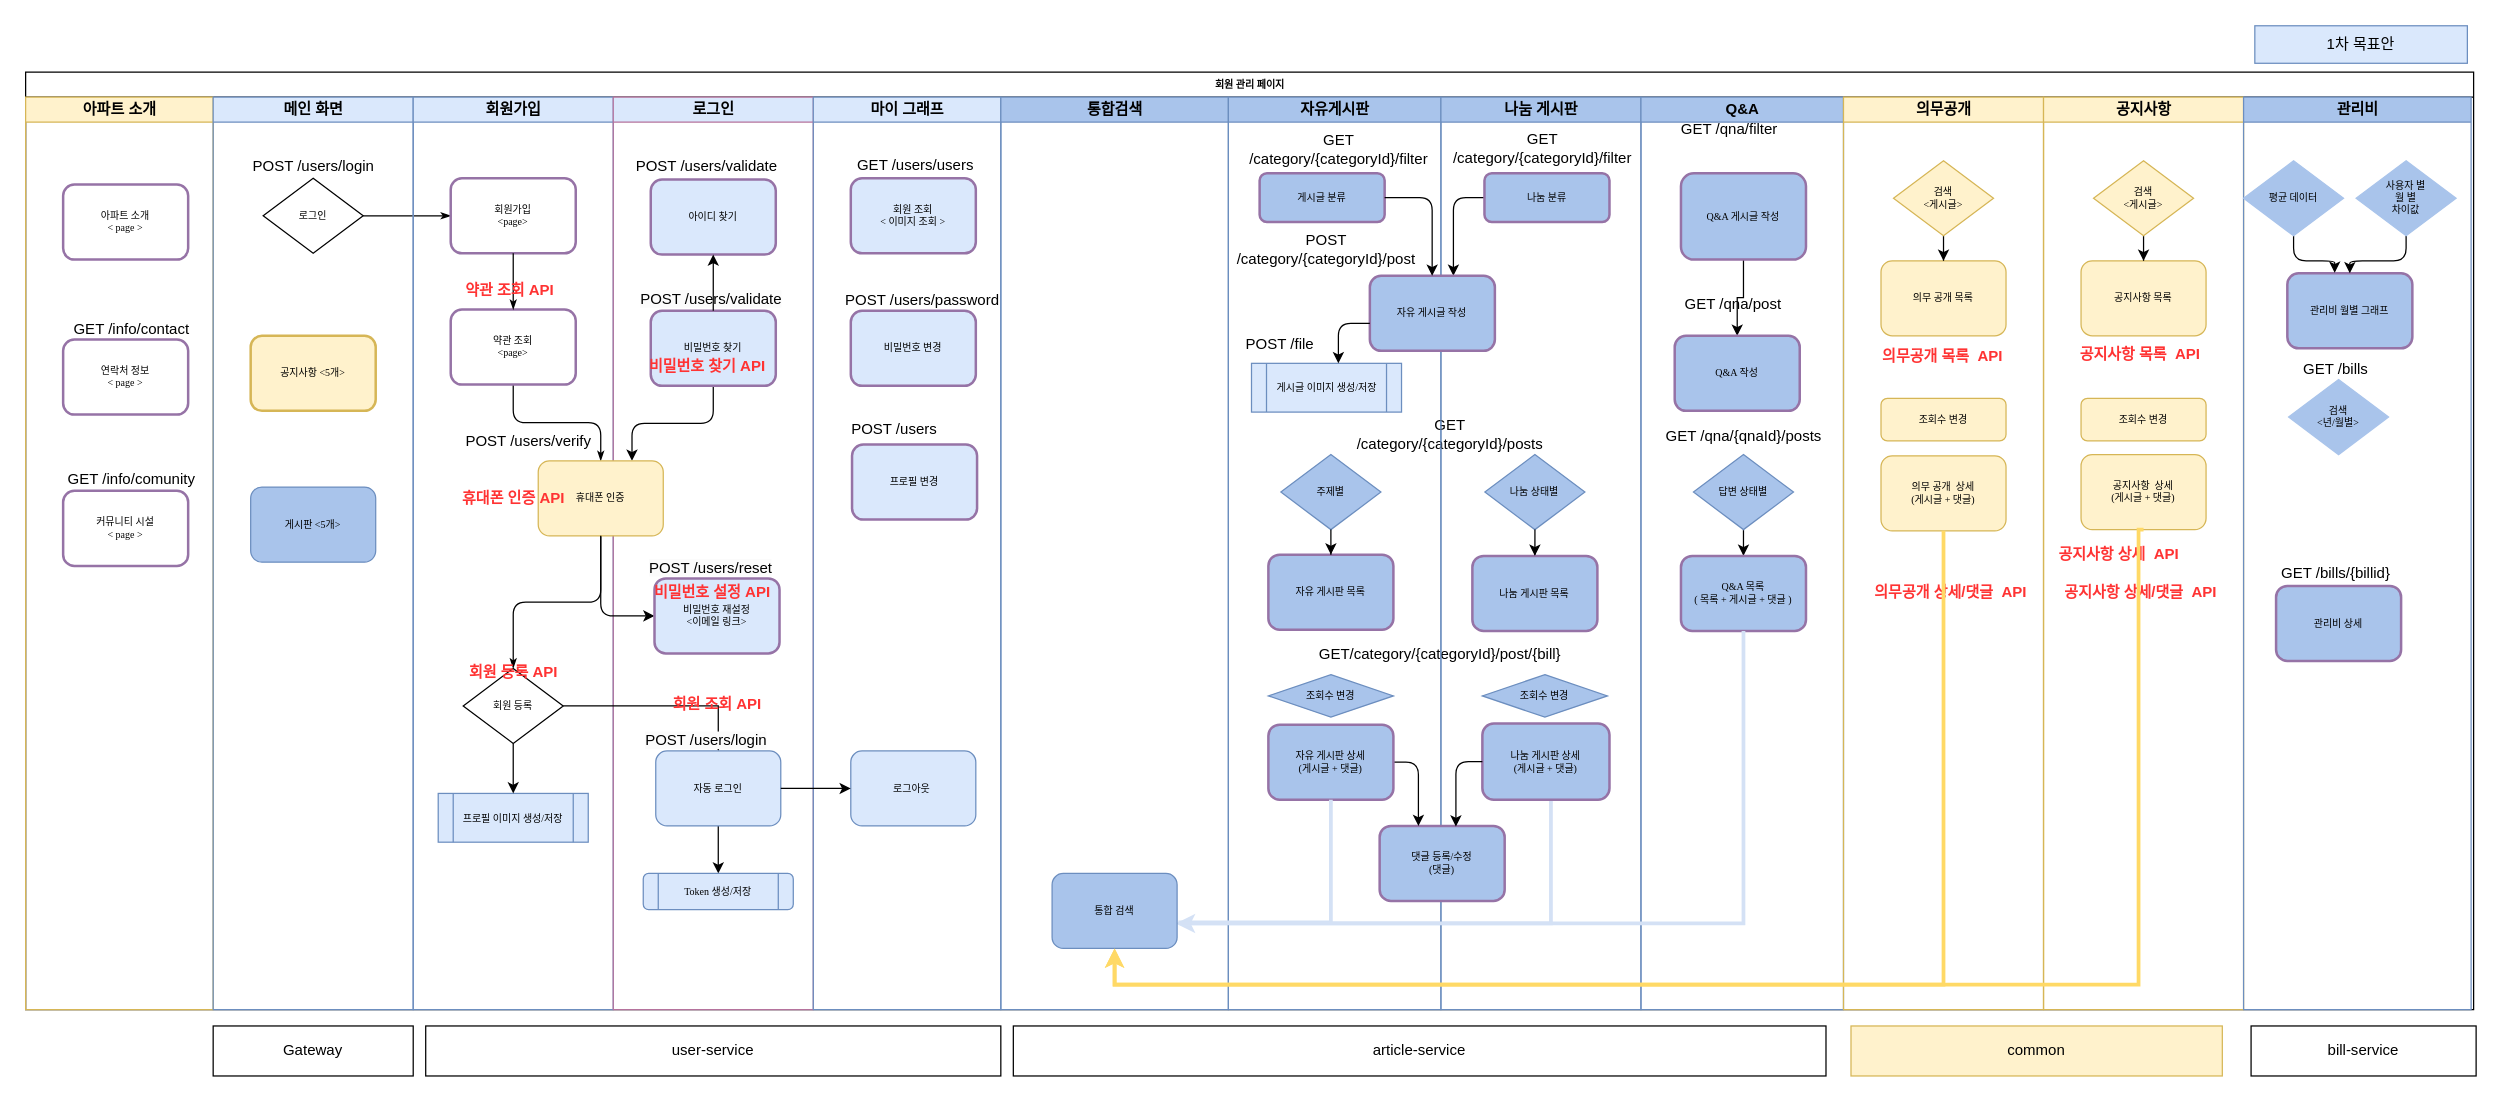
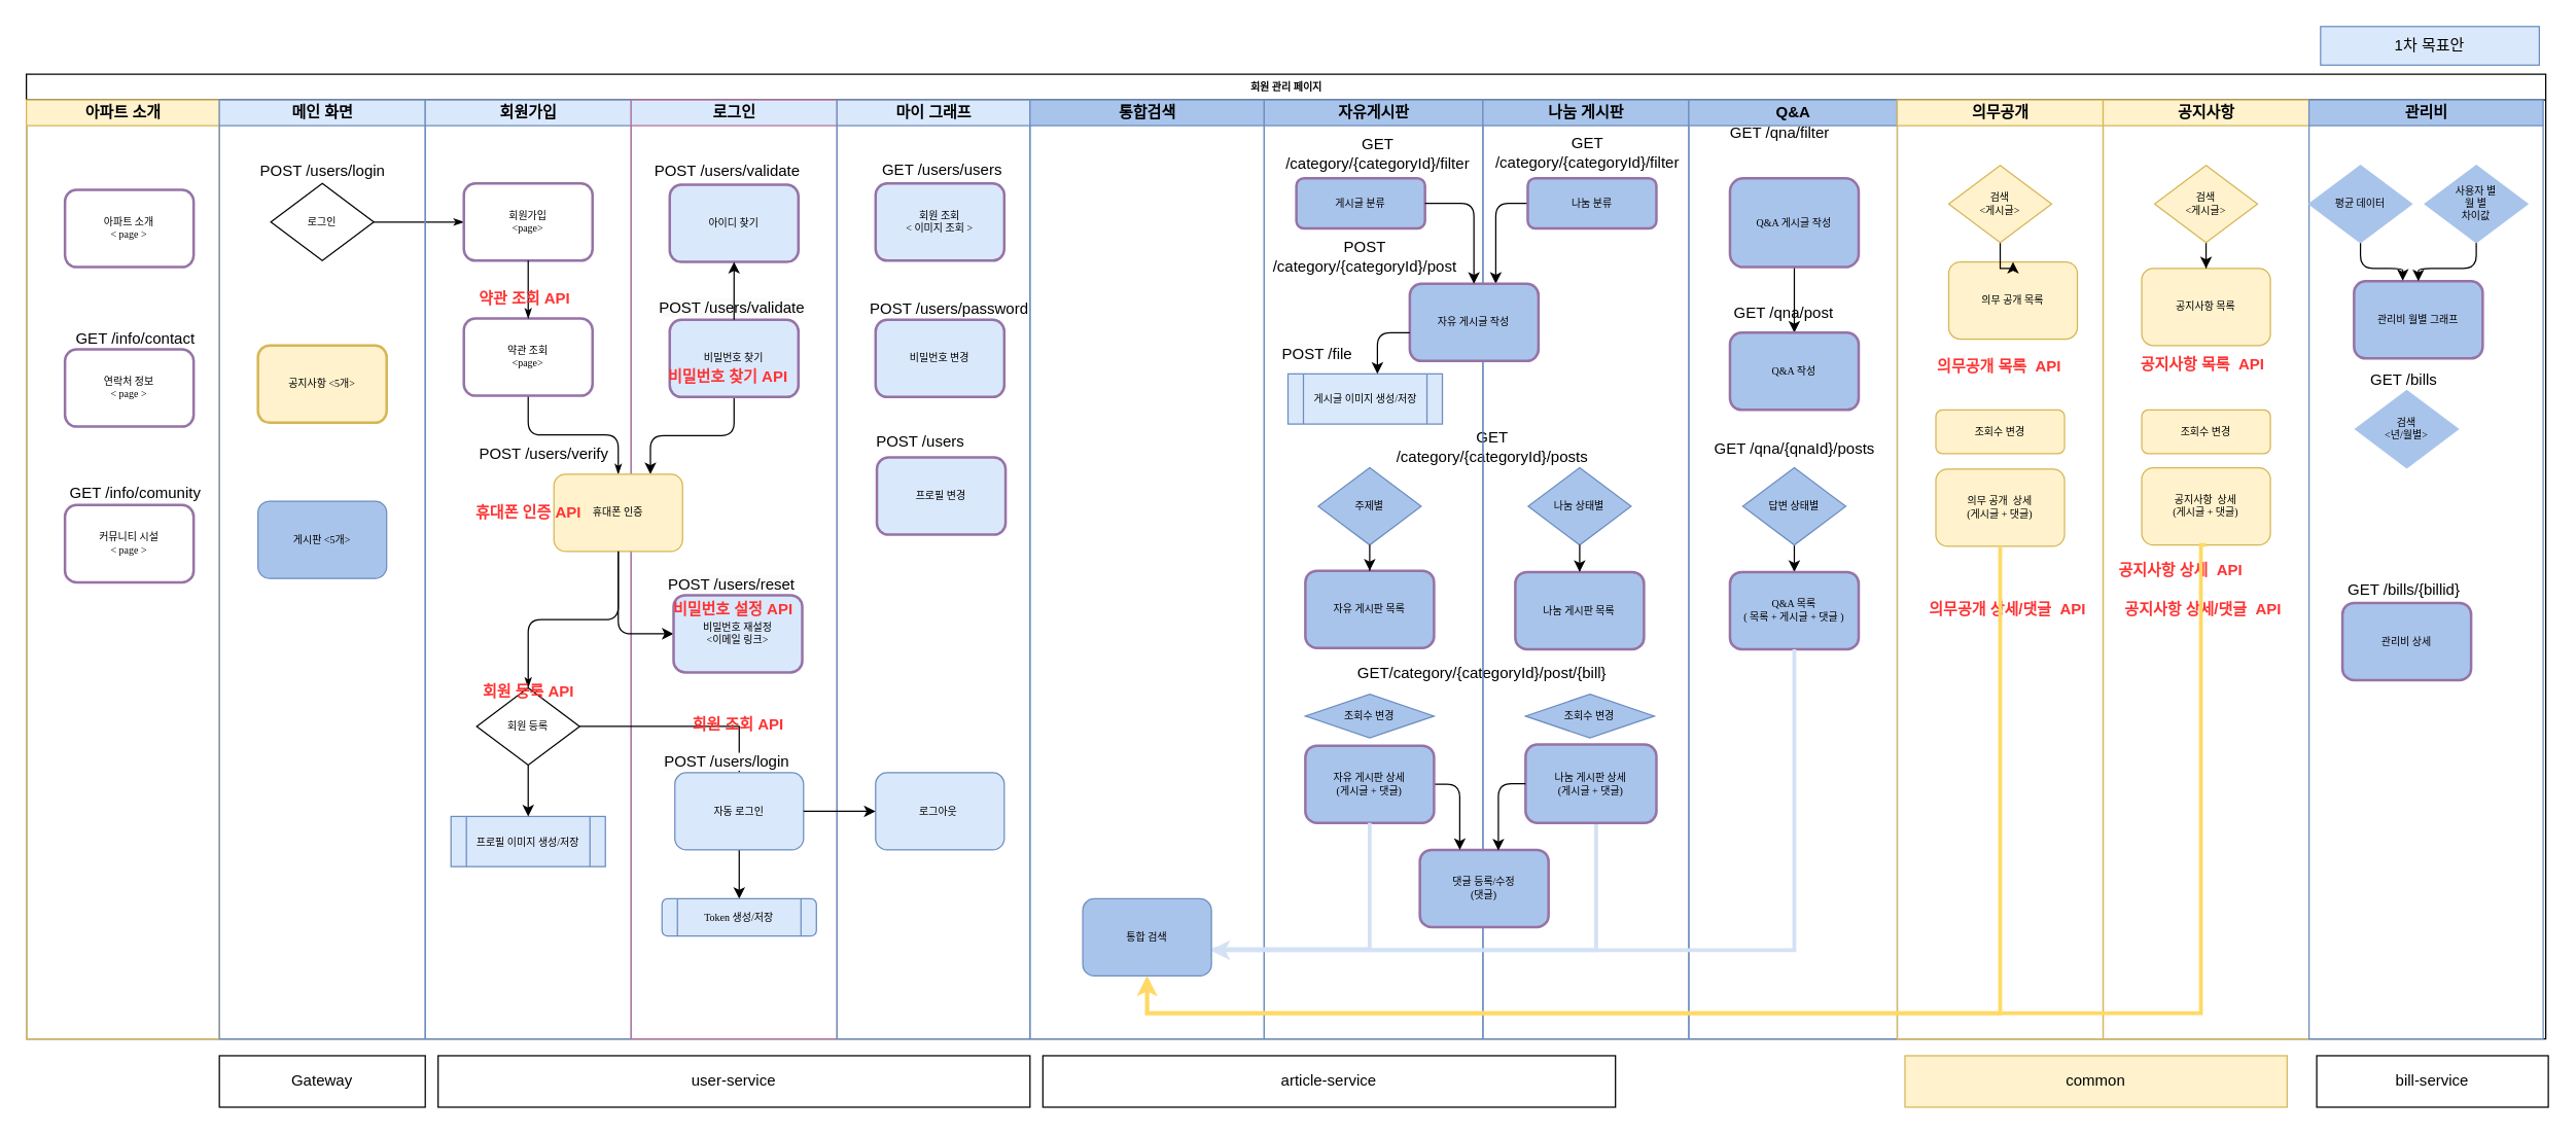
- <mxCell id="96" value="의무 공개 목록" style="rounded=1;whiteSpace=wrap;html=1;shadow=0;labelBackgroundColor=none;strokeWidth=1;fontFamily=Verdana;fontSize=8;align=center;fillColor=#fff2cc;strokeColor=#d6b656;" parent="95" vertex="1"><mxGeometry x="30" y="131" width="100" height="60" as="geometry" /></mxCell>
+ <mxCell id="96" value="의무 공개 목록" style="rounded=1;whiteSpace=wrap;html=1;shadow=0;labelBackgroundColor=none;strokeWidth=1;fontFamily=Verdana;fontSize=8;align=center;fillColor=#fff2cc;strokeColor=#d6b656;" parent="95" vertex="1"><mxGeometry x="40" y="126" width="100" height="60" as="geometry" /></mxCell>
- <mxCell id="92" value="Q&amp;amp;A 작성" style="rounded=1;whiteSpace=wrap;html=1;shadow=0;labelBackgroundColor=none;strokeWidth=2;fontFamily=Verdana;fontSize=8;align=center;fillColor=#A9C4EB;strokeColor=#9673A6;" parent="76" vertex="1"><mxGeometry x="27" y="191" width="100" height="60" as="geometry" /></mxCell>
+ <mxCell id="92" value="Q&amp;amp;A 작성" style="rounded=1;whiteSpace=wrap;html=1;shadow=0;labelBackgroundColor=none;strokeWidth=2;fontFamily=Verdana;fontSize=8;align=center;fillColor=#A9C4EB;strokeColor=#9673A6;" parent="76" vertex="1"><mxGeometry x="32" y="181" width="100" height="60" as="geometry" /></mxCell>
- <mxCell id="132" value="article-service" style="rounded=0;whiteSpace=wrap;html=1;" parent="1" vertex="1"><mxGeometry x="810" y="820" width="650" height="40" as="geometry" /></mxCell>
+ <mxCell id="132" value="article-service" style="rounded=0;whiteSpace=wrap;html=1;" parent="1" vertex="1"><mxGeometry x="810" y="820" width="445" height="40" as="geometry" /></mxCell>
